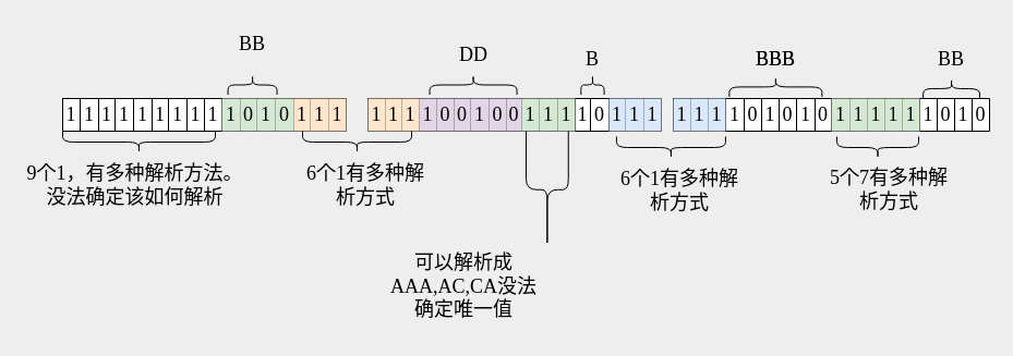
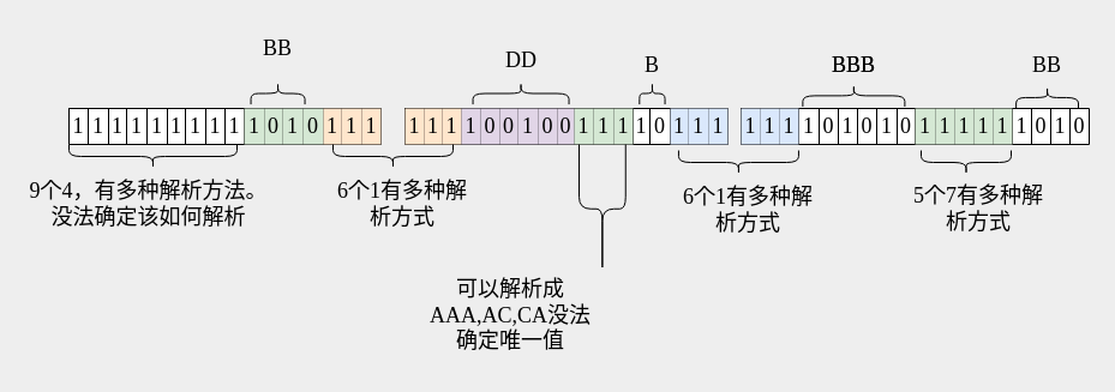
- <mxCell id="62" value="9个1，有多种解析方法。没法确定该如何解析" style="text;html=1;strokeColor=none;fillColor=none;align=center;verticalAlign=middle;whiteSpace=wrap;rounded=0;fontFamily=Comic Sans MS;fontSize=18;" parent="1" vertex="1"><mxGeometry x="20.13" y="140" width="206.87" height="60" as="geometry" /></mxCell>
+ <mxCell id="62" value="9个4，有多种解析方法。没法确定该如何解析" style="text;html=1;strokeColor=none;fillColor=none;align=center;verticalAlign=middle;whiteSpace=wrap;rounded=0;fontFamily=Comic Sans MS;fontSize=18;" parent="1" vertex="1"><mxGeometry x="20.13" y="140" width="206.87" height="60" as="geometry" /></mxCell>
